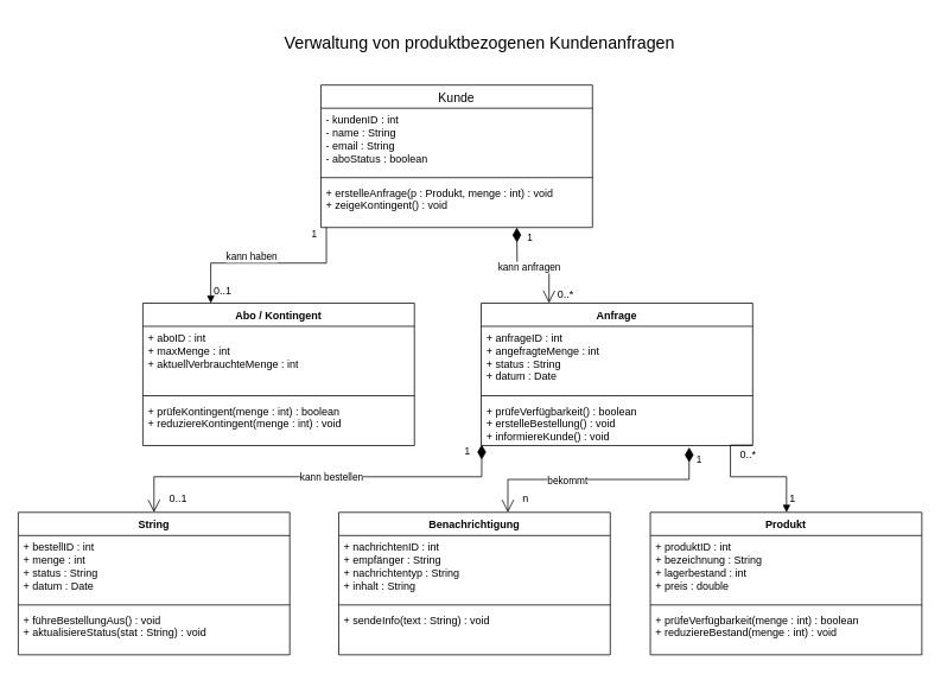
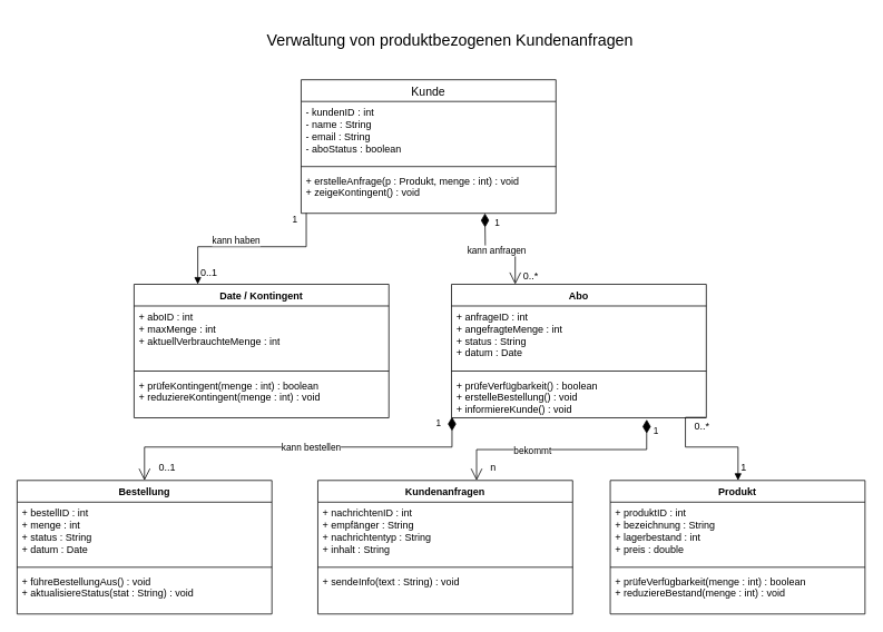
- <mxCell id="6" value="Abo / Kontingent" style="swimlane;align=center;verticalAlign=top;childLayout=stackLayout;horizontal=1;startSize=26;horizontalStack=0;resizeParent=1;resizeParentMax=0;resizeLast=0;collapsible=1;marginBottom=0;whiteSpace=wrap;html=1;" vertex="1" parent="1"><mxGeometry x="160" y="340" width="305" height="160" as="geometry" /></mxCell>
+ <mxCell id="6" value="Date / Kontingent" style="swimlane;align=center;verticalAlign=top;childLayout=stackLayout;horizontal=1;startSize=26;horizontalStack=0;resizeParent=1;resizeParentMax=0;resizeLast=0;collapsible=1;marginBottom=0;whiteSpace=wrap;html=1;" vertex="1" parent="1"><mxGeometry x="160" y="340" width="305" height="160" as="geometry" /></mxCell>
- <mxCell id="14" value="Anfrage" style="swimlane;align=center;verticalAlign=top;childLayout=stackLayout;horizontal=1;startSize=26;horizontalStack=0;resizeParent=1;resizeParentMax=0;resizeLast=0;collapsible=1;marginBottom=0;whiteSpace=wrap;html=1;" vertex="1" parent="1"><mxGeometry x="540" y="340" width="305" height="160" as="geometry" /></mxCell>
+ <mxCell id="14" value="Abo" style="swimlane;align=center;verticalAlign=top;childLayout=stackLayout;horizontal=1;startSize=26;horizontalStack=0;resizeParent=1;resizeParentMax=0;resizeLast=0;collapsible=1;marginBottom=0;whiteSpace=wrap;html=1;" vertex="1" parent="1"><mxGeometry x="540" y="340" width="305" height="160" as="geometry" /></mxCell>
- <mxCell id="18" value="String" style="swimlane;align=center;verticalAlign=top;childLayout=stackLayout;horizontal=1;startSize=26;horizontalStack=0;resizeParent=1;resizeParentMax=0;resizeLast=0;collapsible=1;marginBottom=0;whiteSpace=wrap;html=1;" vertex="1" parent="1"><mxGeometry x="20" y="575" width="305" height="160" as="geometry" /></mxCell>
+ <mxCell id="18" value="Bestellung" style="swimlane;align=center;verticalAlign=top;childLayout=stackLayout;horizontal=1;startSize=26;horizontalStack=0;resizeParent=1;resizeParentMax=0;resizeLast=0;collapsible=1;marginBottom=0;whiteSpace=wrap;html=1;" vertex="1" parent="1"><mxGeometry x="20" y="575" width="305" height="160" as="geometry" /></mxCell>
- <mxCell id="23" value="Benachrichtigung" style="swimlane;align=center;verticalAlign=top;childLayout=stackLayout;horizontal=1;startSize=26;horizontalStack=0;resizeParent=1;resizeParentMax=0;resizeLast=0;collapsible=1;marginBottom=0;whiteSpace=wrap;html=1;" vertex="1" parent="1"><mxGeometry x="380" y="575" width="305" height="160" as="geometry" /></mxCell>
+ <mxCell id="23" value="Kundenanfragen" style="swimlane;align=center;verticalAlign=top;childLayout=stackLayout;horizontal=1;startSize=26;horizontalStack=0;resizeParent=1;resizeParentMax=0;resizeLast=0;collapsible=1;marginBottom=0;whiteSpace=wrap;html=1;" vertex="1" parent="1"><mxGeometry x="380" y="575" width="305" height="160" as="geometry" /></mxCell>
